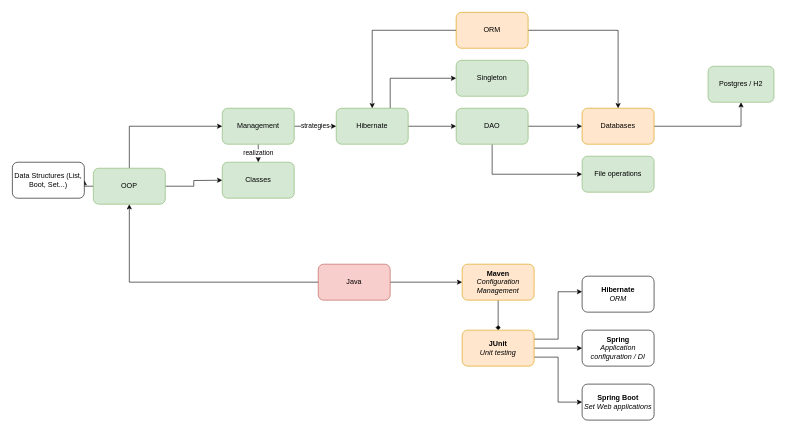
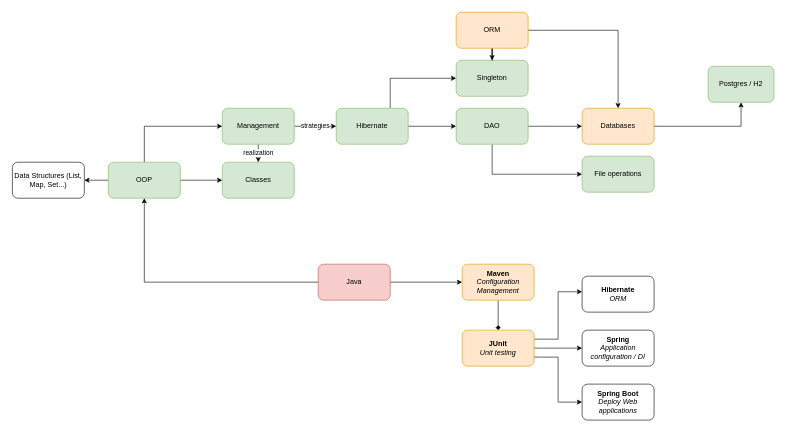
- <mxCell id="23" style="edgeStyle=orthogonalEdgeStyle;rounded=0;orthogonalLoop=1;jettySize=auto;html=1;entryX=0.5;entryY=0;entryDx=0;entryDy=0;" edge="1" parent="1" source="25" target="12"><mxGeometry relative="1" as="geometry" /></mxCell>
+ <mxCell id="23" style="edgeStyle=orthogonalEdgeStyle;rounded=0;orthogonalLoop=1;jettySize=auto;html=1;" edge="1" parent="1" source="25" target="16"><mxGeometry relative="1" as="geometry" /></mxCell>
- <mxCell id="27" value="Data Structures (List, Boot, Set...)" style="rounded=1;whiteSpace=wrap;html=1;" vertex="1" parent="1"><mxGeometry x="20" y="270" width="120" height="60" as="geometry" /></mxCell>
+ <mxCell id="27" value="Data Structures (List, Map, Set...)" style="rounded=1;whiteSpace=wrap;html=1;" vertex="1" parent="1"><mxGeometry x="20" y="270" width="120" height="60" as="geometry" /></mxCell>
- <mxCell id="5" value="OOP" style="rounded=1;whiteSpace=wrap;html=1;fillColor=#d5e8d4;strokeColor=#82b366;" vertex="1" parent="1"><mxGeometry x="155" y="280" width="120" height="60" as="geometry" /></mxCell>
+ <mxCell id="5" value="OOP" style="rounded=1;whiteSpace=wrap;html=1;fillColor=#d5e8d4;strokeColor=#82b366;" vertex="1" parent="1"><mxGeometry x="180" y="270" width="120" height="60" as="geometry" /></mxCell>
- <mxCell id="36" value="&lt;b&gt;Spring Boot&lt;/b&gt;&lt;br&gt;&lt;i&gt;Set Web applications&lt;/i&gt;" style="rounded=1;whiteSpace=wrap;html=1;" vertex="1" parent="1"><mxGeometry x="970" y="640" width="120" height="60" as="geometry" /></mxCell>
+ <mxCell id="36" value="&lt;b&gt;Spring Boot&lt;/b&gt;&lt;br&gt;&lt;i&gt;Deploy Web applications&lt;/i&gt;" style="rounded=1;whiteSpace=wrap;html=1;" vertex="1" parent="1"><mxGeometry x="970" y="640" width="120" height="60" as="geometry" /></mxCell>
